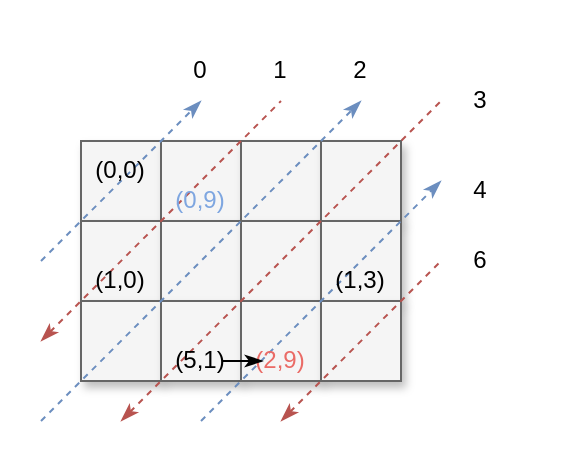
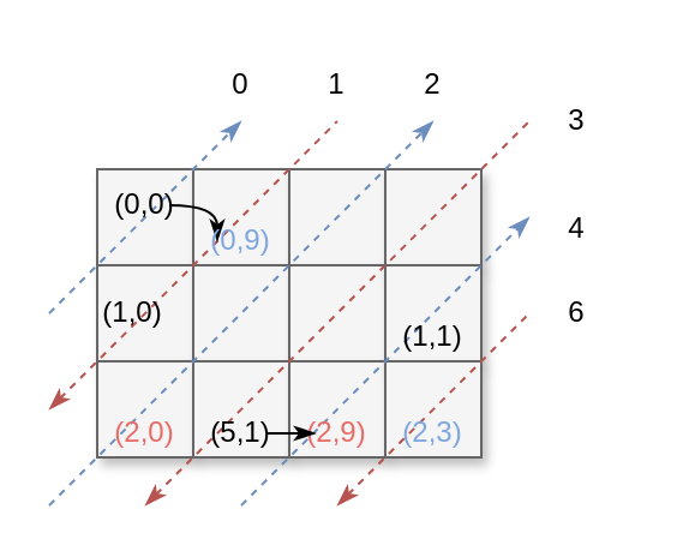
+ <mxCell id="26" style="edgeStyle=orthogonalEdgeStyle;curved=1;rounded=0;orthogonalLoop=1;jettySize=auto;html=1;exitX=1;exitY=0.5;exitDx=0;exitDy=0;entryX=0;entryY=0.5;entryDx=0;entryDy=0;fontColor=#000000;startArrow=none;startFill=0;endArrow=classicThin;endFill=1;elbow=vertical;" edge="1" parent="1" source="27" target="28"><mxGeometry relative="1" as="geometry" /></mxCell>
- <mxCell id="31" value="(1,0)" style="text;html=1;strokeColor=#6c8ebf;fillColor=#dae8fc;align=center;verticalAlign=middle;whiteSpace=wrap;rounded=0;shadow=1;opacity=0;" vertex="1" parent="1"><mxGeometry x="50" y="130" width="20" height="20" as="geometry" /></mxCell>
+ <mxCell id="31" value="(1,0)" style="text;html=1;strokeColor=#6c8ebf;fillColor=#dae8fc;align=center;verticalAlign=middle;whiteSpace=wrap;rounded=0;shadow=1;opacity=0;" vertex="1" parent="1"><mxGeometry x="45" y="120" width="20" height="20" as="geometry" /></mxCell>
- <mxCell id="29" value="(1,3)" style="text;html=1;strokeColor=none;fillColor=none;align=center;verticalAlign=middle;whiteSpace=wrap;rounded=0;shadow=1;opacity=0;" vertex="1" parent="1"><mxGeometry x="160" y="130" width="40" height="20" as="geometry" /></mxCell>
+ <mxCell id="29" value="(1,1)" style="text;html=1;strokeColor=none;fillColor=none;align=center;verticalAlign=middle;whiteSpace=wrap;rounded=0;shadow=1;opacity=0;" vertex="1" parent="1"><mxGeometry x="160" y="130" width="40" height="20" as="geometry" /></mxCell>
+ <mxCell id="32" value="&lt;font color=&quot;#ea6b66&quot;&gt;(2,0)&lt;/font&gt;" style="text;html=1;strokeColor=#EA6B66;fillColor=#dae8fc;align=center;verticalAlign=middle;whiteSpace=wrap;rounded=0;shadow=1;opacity=0;" vertex="1" parent="1"><mxGeometry x="50" y="170" width="20" height="20" as="geometry" /></mxCell>
+ <mxCell id="30" value="&lt;font color=&quot;#7ea6e0&quot;&gt;(2,3)&lt;/font&gt;" style="text;html=1;strokeColor=none;fillColor=none;align=center;verticalAlign=middle;whiteSpace=wrap;rounded=0;shadow=1;opacity=0;" vertex="1" parent="1"><mxGeometry x="160" y="170" width="40" height="20" as="geometry" /></mxCell>
